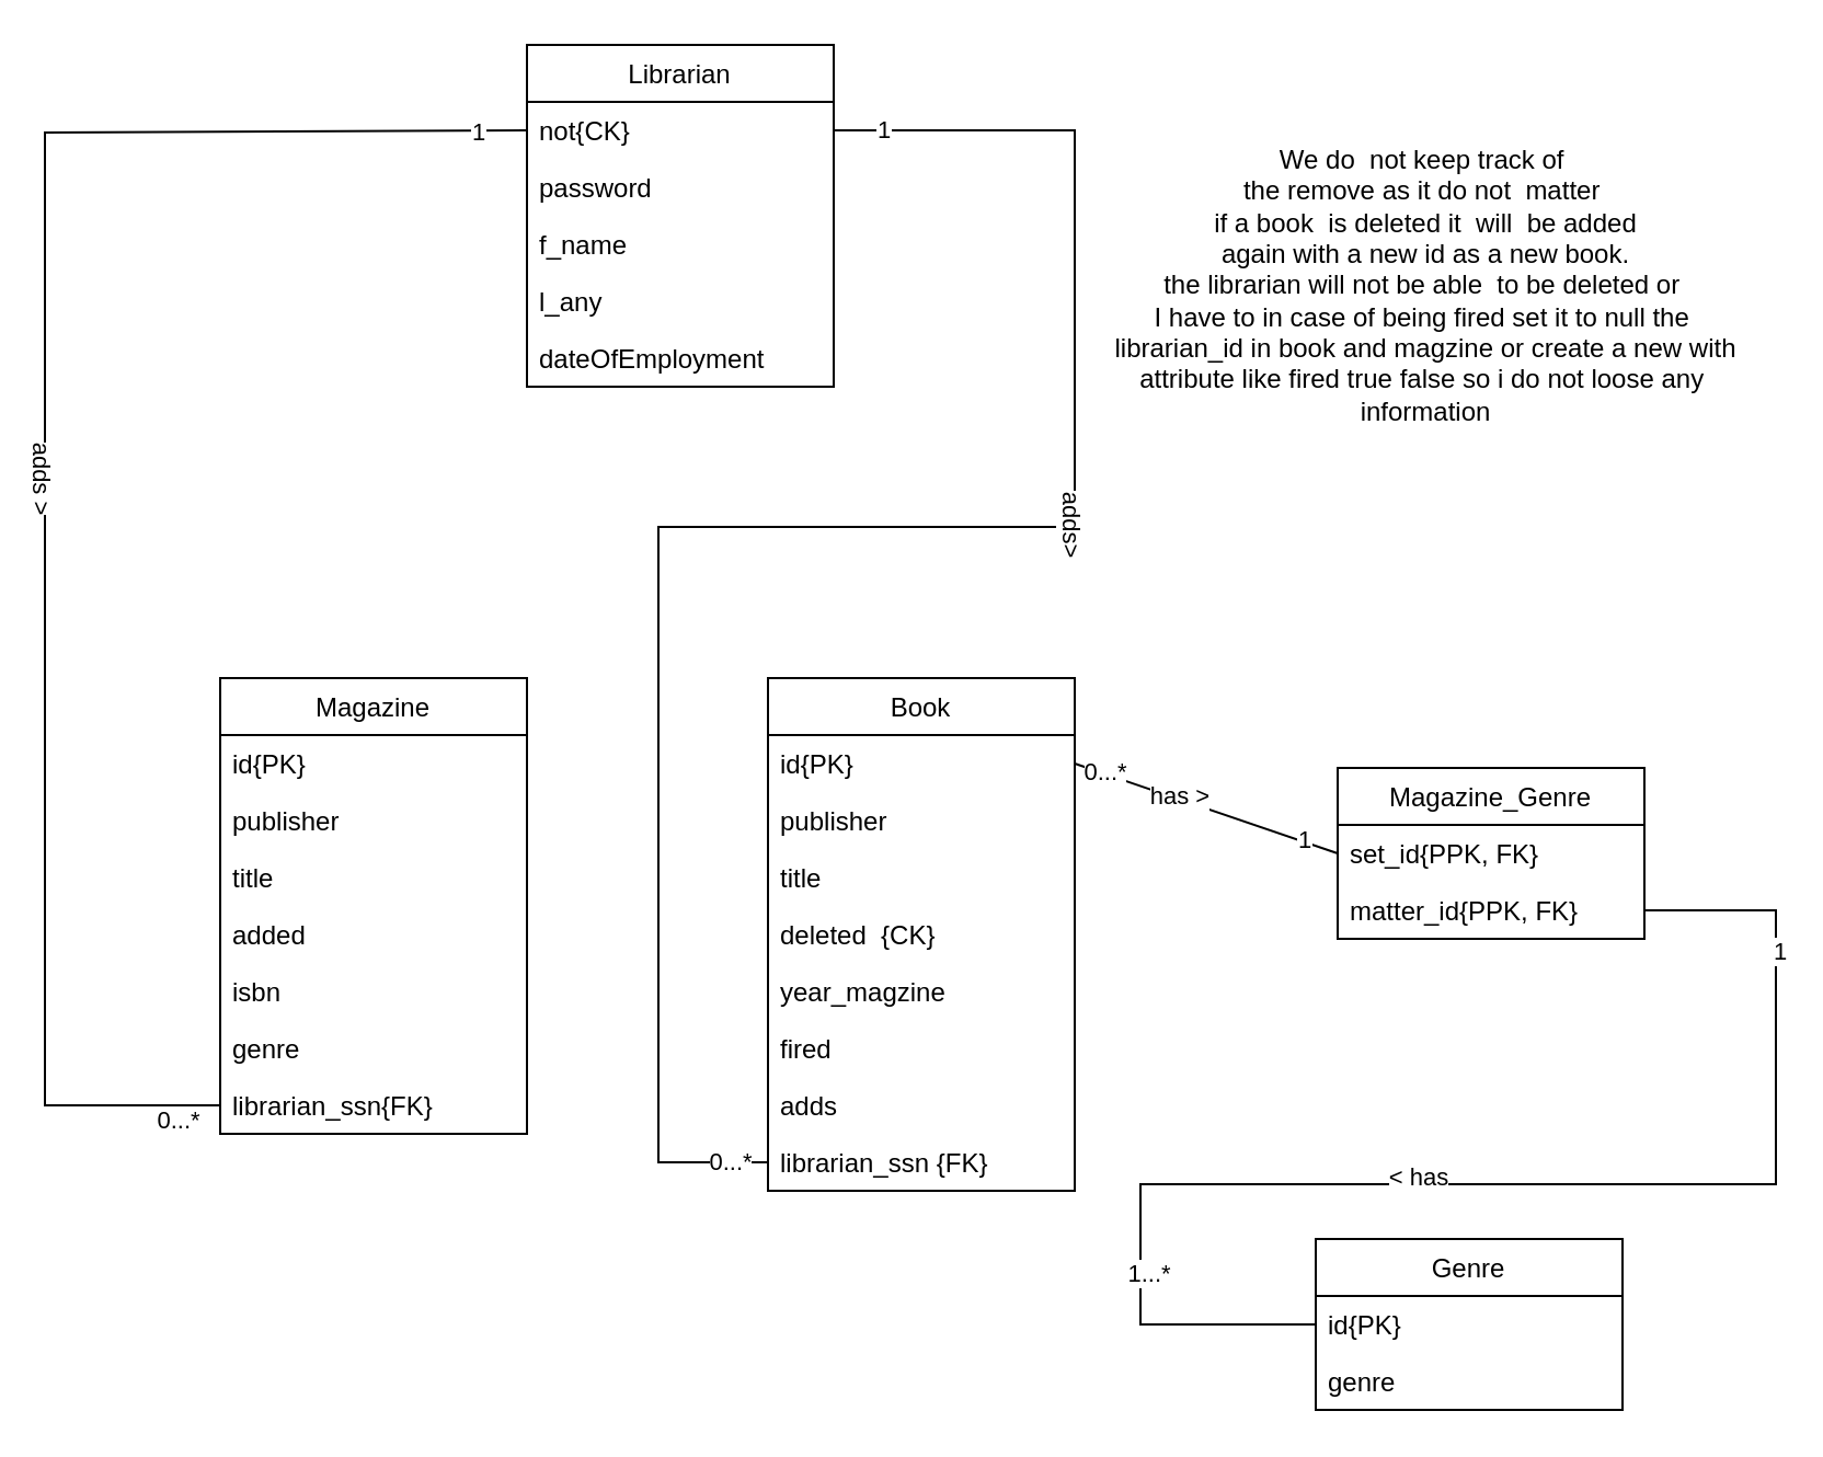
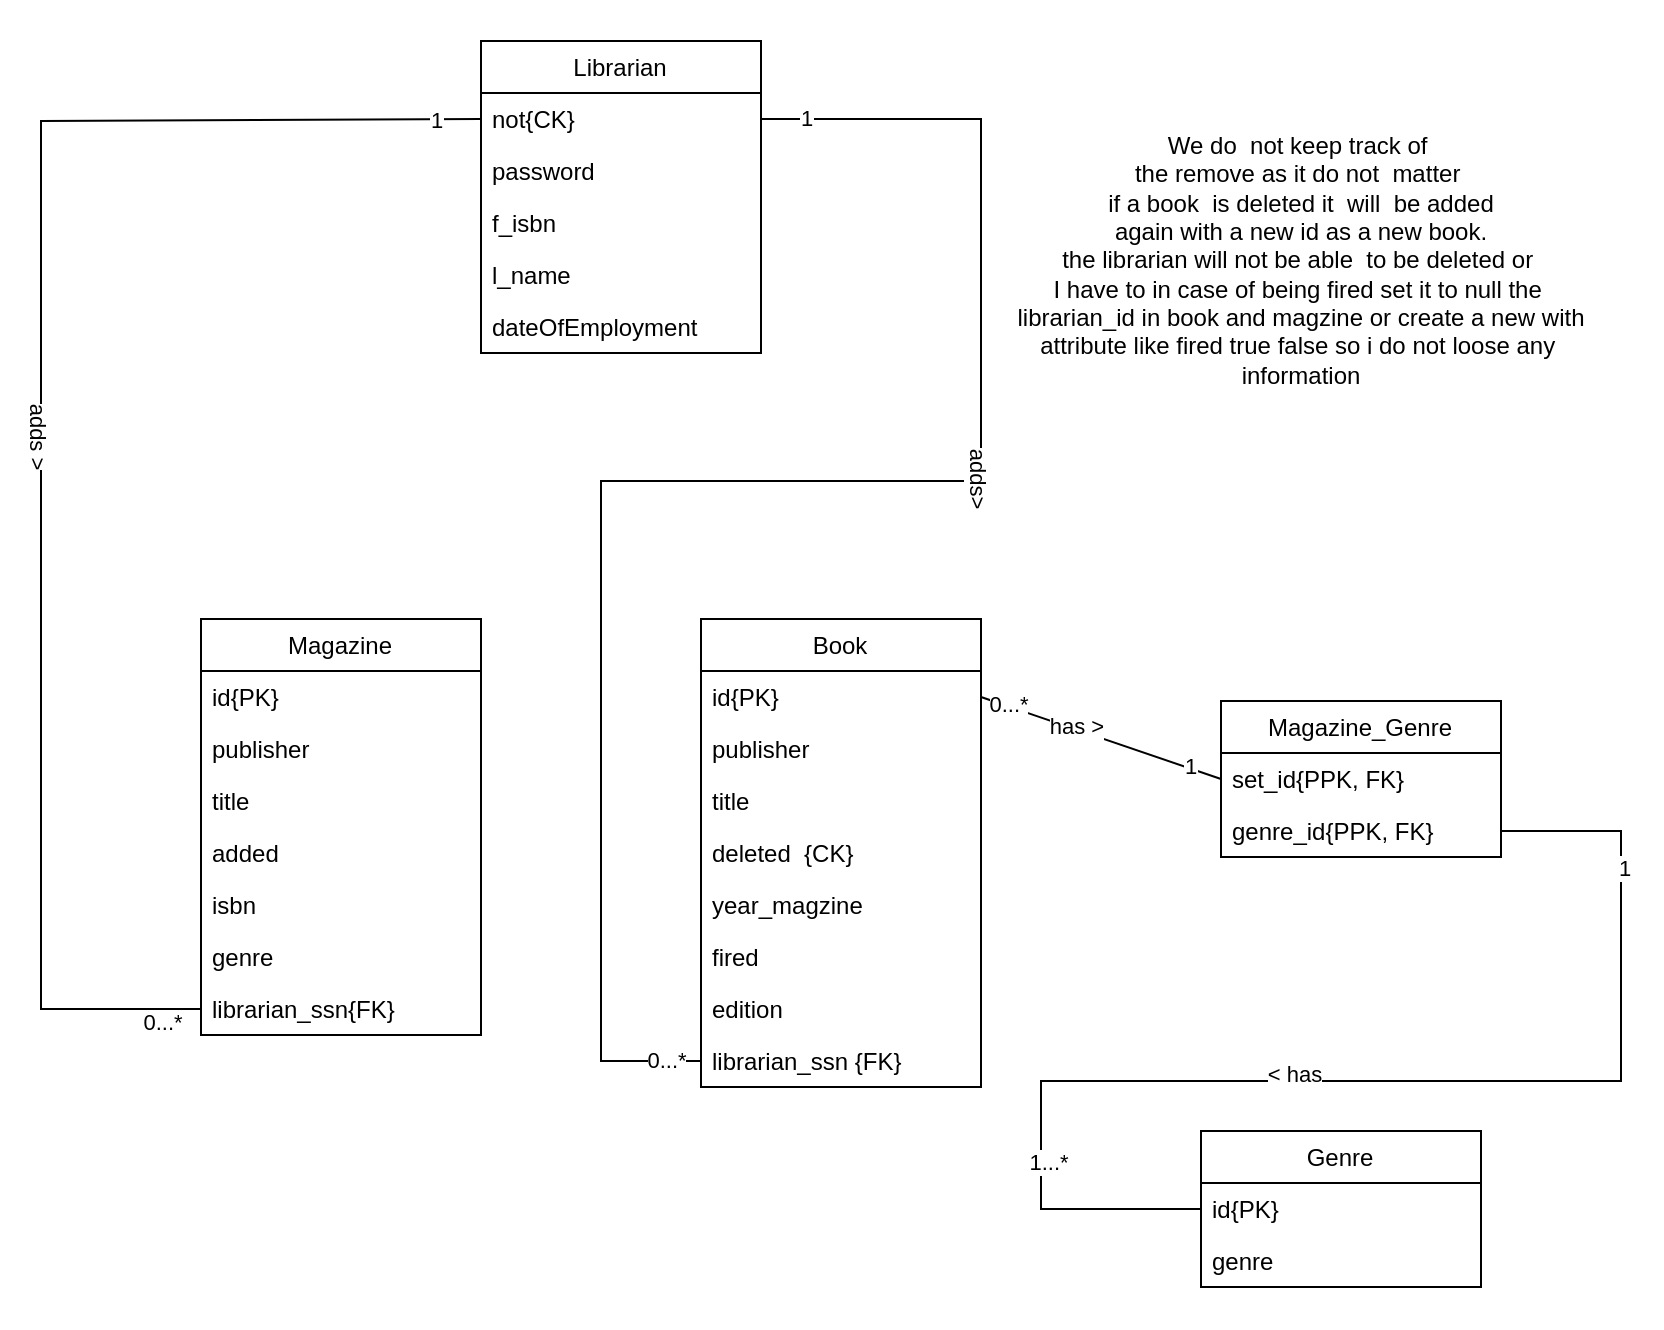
- <mxCell id="5" value="f_name" style="text;strokeColor=none;fillColor=none;align=left;verticalAlign=top;spacingLeft=4;spacingRight=4;overflow=hidden;rotatable=0;points=[[0,0.5],[1,0.5]];portConstraint=eastwest;" parent="2" vertex="1"><mxGeometry y="78" width="140" height="26" as="geometry" /></mxCell>
+ <mxCell id="5" value="f_isbn" style="text;strokeColor=none;fillColor=none;align=left;verticalAlign=top;spacingLeft=4;spacingRight=4;overflow=hidden;rotatable=0;points=[[0,0.5],[1,0.5]];portConstraint=eastwest;" parent="2" vertex="1"><mxGeometry y="78" width="140" height="26" as="geometry" /></mxCell>
- <mxCell id="6" value="l_any" style="text;strokeColor=none;fillColor=none;align=left;verticalAlign=top;spacingLeft=4;spacingRight=4;overflow=hidden;rotatable=0;points=[[0,0.5],[1,0.5]];portConstraint=eastwest;" parent="2" vertex="1"><mxGeometry y="104" width="140" height="26" as="geometry" /></mxCell>
+ <mxCell id="6" value="l_name" style="text;strokeColor=none;fillColor=none;align=left;verticalAlign=top;spacingLeft=4;spacingRight=4;overflow=hidden;rotatable=0;points=[[0,0.5],[1,0.5]];portConstraint=eastwest;" parent="2" vertex="1"><mxGeometry y="104" width="140" height="26" as="geometry" /></mxCell>
- <mxCell id="39" value="matter_id{PPK, FK}" style="text;strokeColor=none;fillColor=none;align=left;verticalAlign=top;spacingLeft=4;spacingRight=4;overflow=hidden;rotatable=0;points=[[0,0.5],[1,0.5]];portConstraint=eastwest;" parent="37" vertex="1"><mxGeometry y="52" width="140" height="26" as="geometry" /></mxCell>
+ <mxCell id="39" value="genre_id{PPK, FK}" style="text;strokeColor=none;fillColor=none;align=left;verticalAlign=top;spacingLeft=4;spacingRight=4;overflow=hidden;rotatable=0;points=[[0,0.5],[1,0.5]];portConstraint=eastwest;" parent="37" vertex="1"><mxGeometry y="52" width="140" height="26" as="geometry" /></mxCell>
- <mxCell id="23" value="adds" style="text;strokeColor=none;fillColor=none;align=left;verticalAlign=top;spacingLeft=4;spacingRight=4;overflow=hidden;rotatable=0;points=[[0,0.5],[1,0.5]];portConstraint=eastwest;" parent="16" vertex="1"><mxGeometry y="182" width="140" height="26" as="geometry" /></mxCell>
+ <mxCell id="23" value="edition" style="text;strokeColor=none;fillColor=none;align=left;verticalAlign=top;spacingLeft=4;spacingRight=4;overflow=hidden;rotatable=0;points=[[0,0.5],[1,0.5]];portConstraint=eastwest;" parent="16" vertex="1"><mxGeometry y="182" width="140" height="26" as="geometry" /></mxCell>
